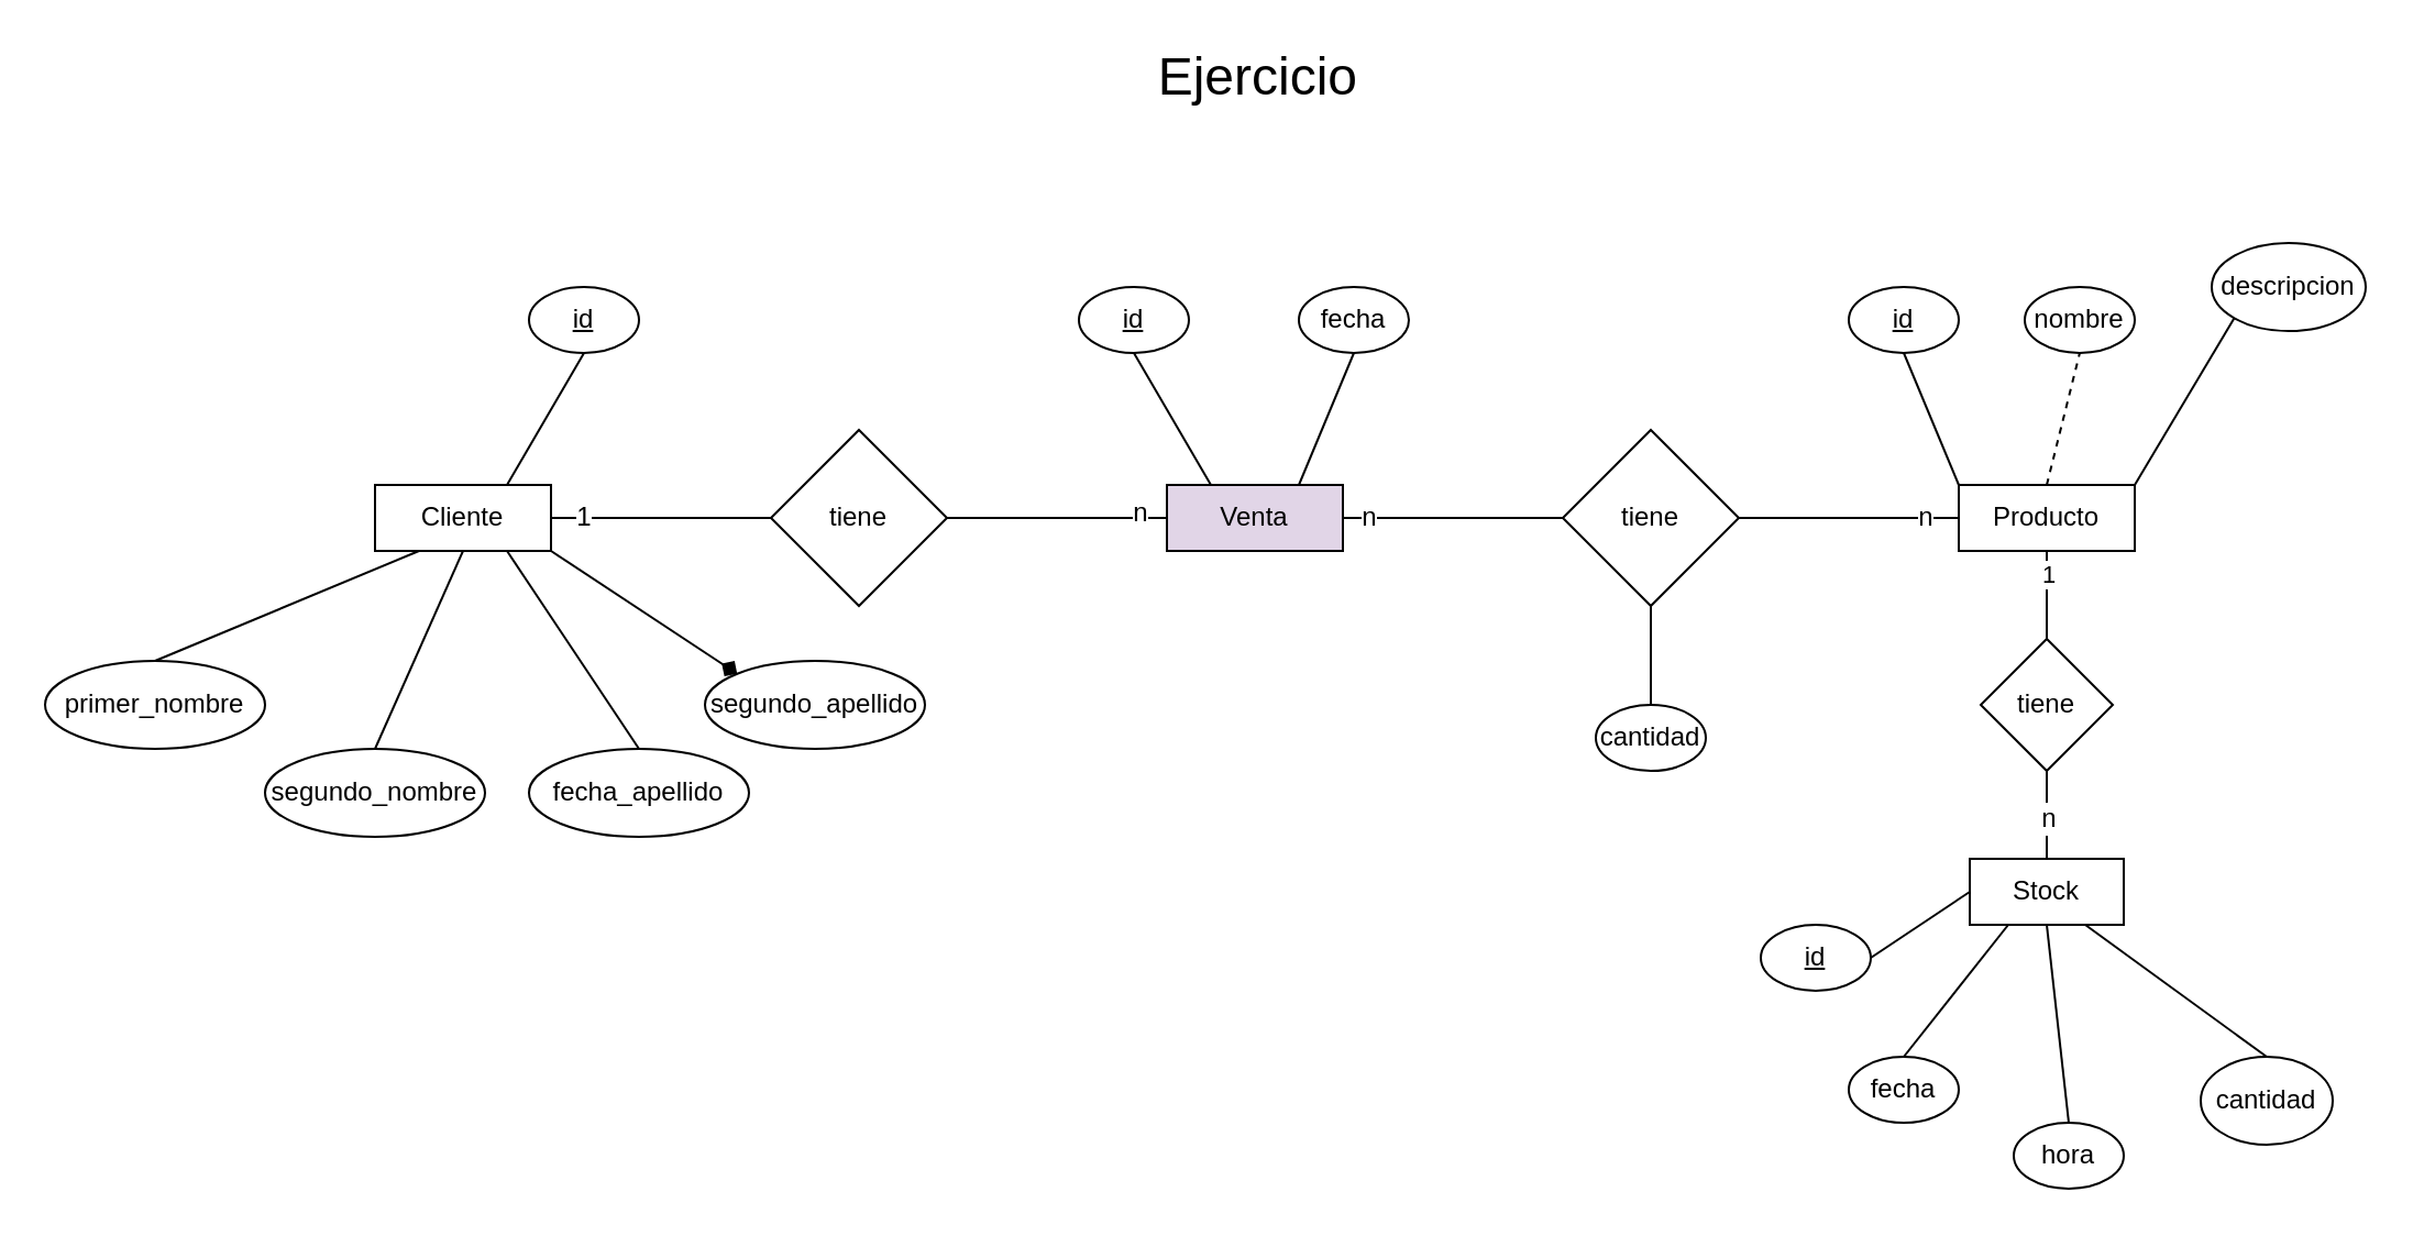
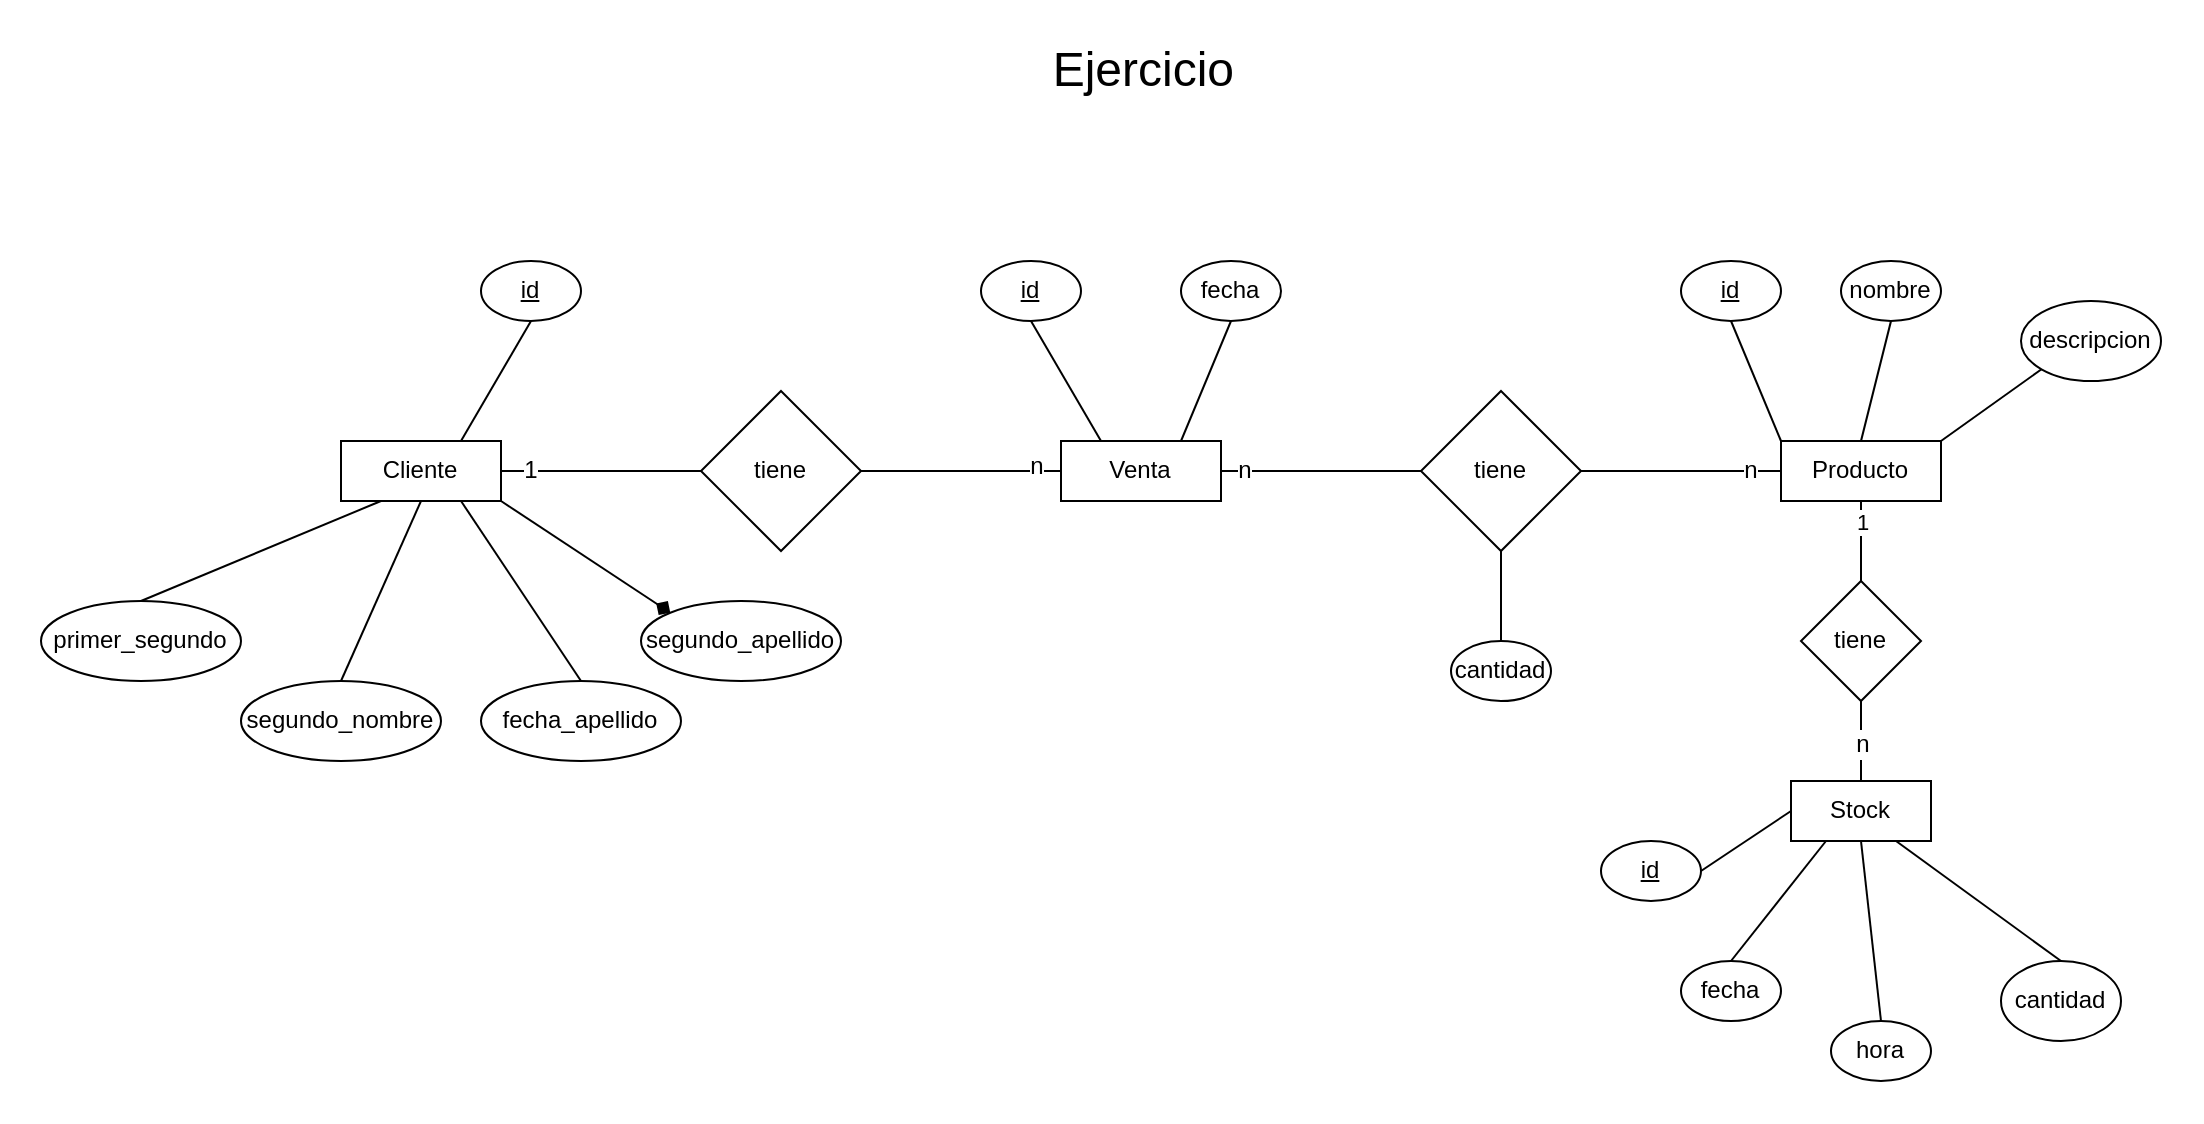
- <mxCell id="31" value="&lt;span&gt;descripcion&lt;/span&gt;" style="ellipse;whiteSpace=wrap;html=1;fontStyle=0" vertex="1" parent="1"><mxGeometry x="1005" y="110" width="70" height="40" as="geometry" /></mxCell>
+ <mxCell id="31" value="&lt;span&gt;descripcion&lt;/span&gt;" style="ellipse;whiteSpace=wrap;html=1;fontStyle=0" vertex="1" parent="1"><mxGeometry x="1010" y="150" width="70" height="40" as="geometry" /></mxCell>
- <mxCell id="35" value="" style="endArrow=none;html=1;rounded=0;entryX=0.5;entryY=1;entryDx=0;entryDy=0;exitX=0.5;exitY=0;exitDx=0;exitDy=0;dashed=1;" edge="1" parent="1" source="4" target="30"><mxGeometry width="50" height="50" relative="1" as="geometry"><mxPoint x="640" y="270" as="sourcePoint" /><mxPoint x="690" y="220" as="targetPoint" /></mxGeometry></mxCell>
+ <mxCell id="35" value="" style="endArrow=none;html=1;rounded=0;entryX=0.5;entryY=1;entryDx=0;entryDy=0;exitX=0.5;exitY=0;exitDx=0;exitDy=0;" edge="1" parent="1" source="4" target="30"><mxGeometry width="50" height="50" relative="1" as="geometry"><mxPoint x="640" y="270" as="sourcePoint" /><mxPoint x="690" y="220" as="targetPoint" /></mxGeometry></mxCell>
- <mxCell id="3" value="Venta" style="rounded=0;whiteSpace=wrap;html=1;fillColor=#e1d5e7;" vertex="1" parent="1"><mxGeometry x="530" y="220" width="80" height="30" as="geometry" /></mxCell>
+ <mxCell id="3" value="Venta" style="rounded=0;whiteSpace=wrap;html=1;" vertex="1" parent="1"><mxGeometry x="530" y="220" width="80" height="30" as="geometry" /></mxCell>
- <mxCell id="15" value="primer_nombre" style="ellipse;whiteSpace=wrap;html=1;" vertex="1" parent="1"><mxGeometry x="20" y="300" width="100" height="40" as="geometry" /></mxCell>
+ <mxCell id="15" value="primer_segundo" style="ellipse;whiteSpace=wrap;html=1;" vertex="1" parent="1"><mxGeometry x="20" y="300" width="100" height="40" as="geometry" /></mxCell>
